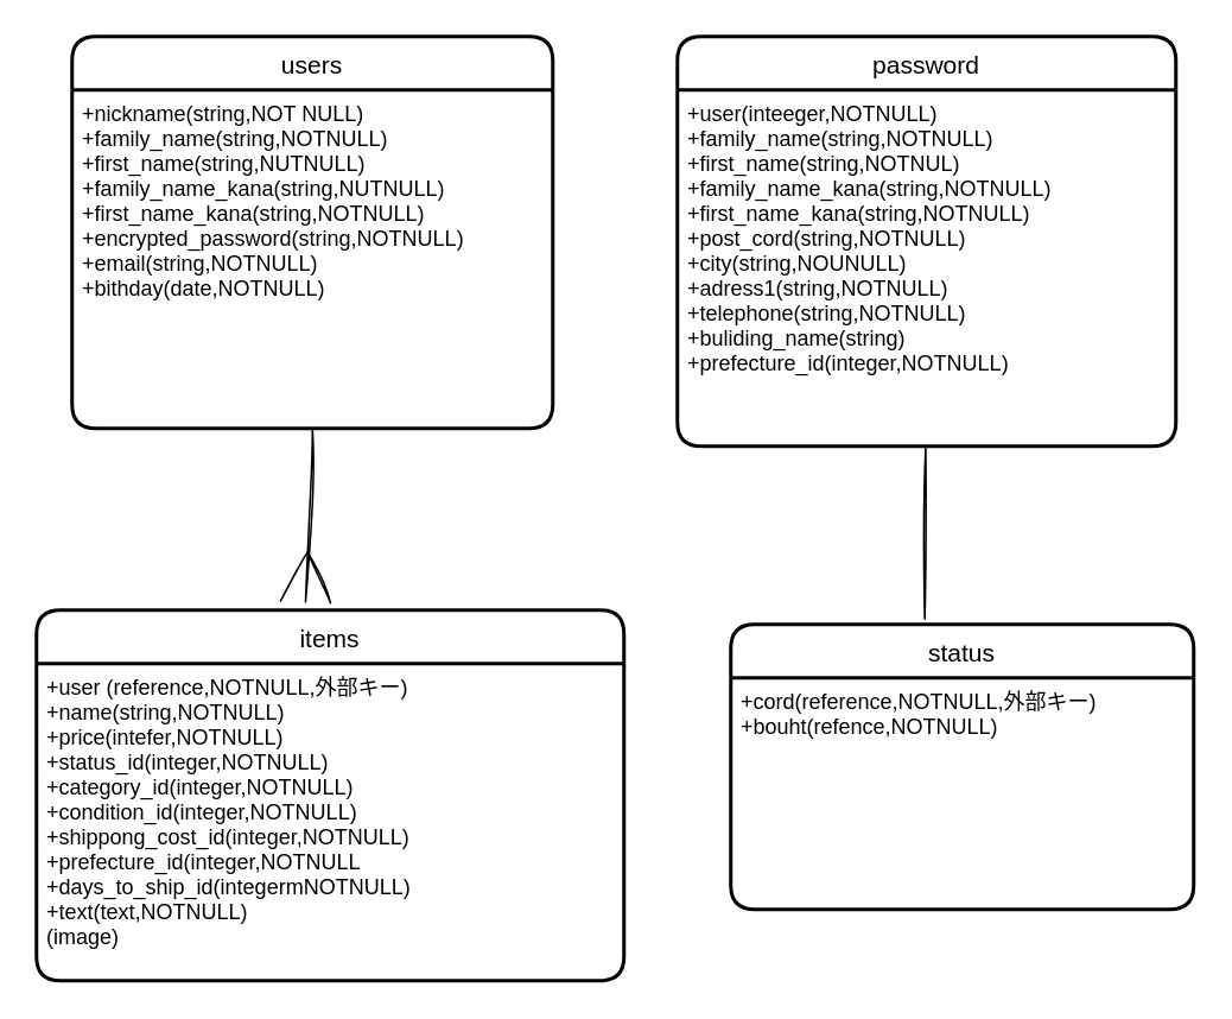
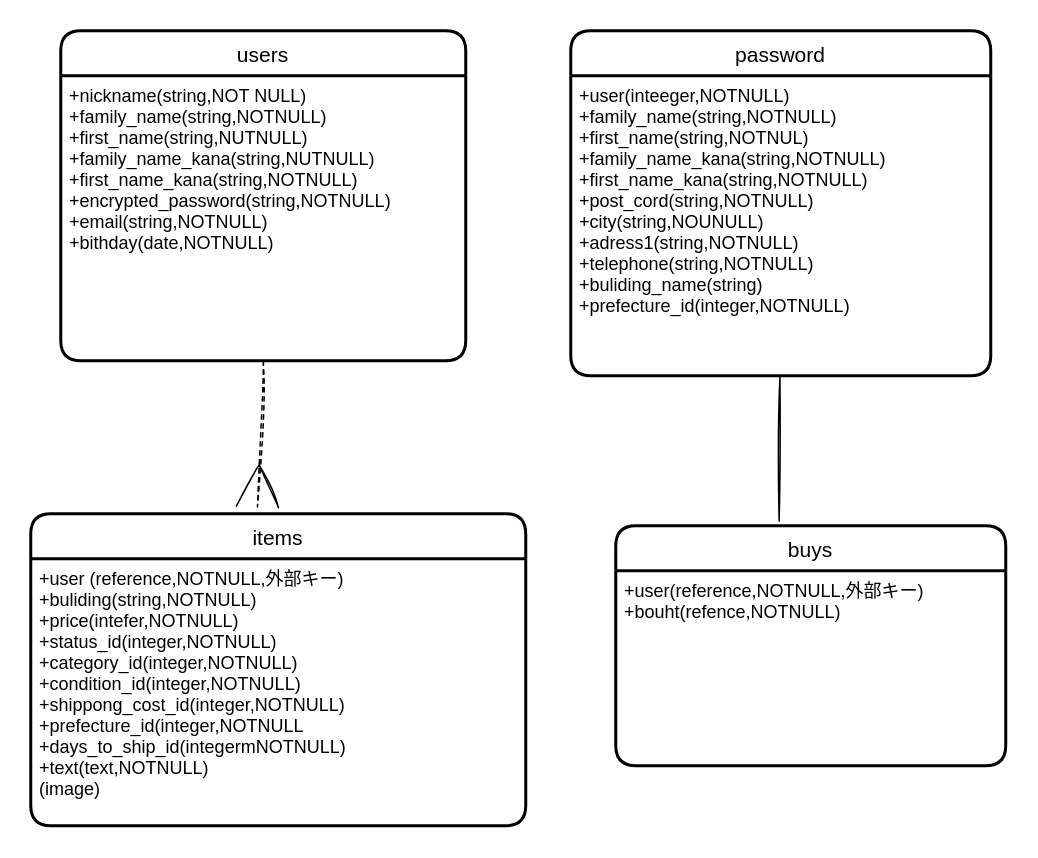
- <mxCell id="10" style="edgeStyle=none;sketch=1;html=1;exitX=0.5;exitY=1;exitDx=0;exitDy=0;entryX=0.458;entryY=-0.022;entryDx=0;entryDy=0;entryPerimeter=0;endArrow=ERmany;endFill=0;startSize=6;endSize=26;" parent="1" source="3" target="6" edge="1"><mxGeometry relative="1" as="geometry" /></mxCell>
+ <mxCell id="10" style="edgeStyle=none;sketch=1;html=1;exitX=0.5;exitY=1;exitDx=0;exitDy=0;entryX=0.458;entryY=-0.022;entryDx=0;entryDy=0;entryPerimeter=0;endArrow=ERmany;endFill=0;startSize=6;endSize=26;dashed=1;" parent="1" source="3" target="6" edge="1"><mxGeometry relative="1" as="geometry" /></mxCell>
- <mxCell id="4" value="status" style="swimlane;childLayout=stackLayout;horizontal=1;startSize=30;horizontalStack=0;rounded=1;fontSize=14;fontStyle=0;strokeWidth=2;resizeParent=0;resizeLast=1;shadow=0;dashed=0;align=center;" parent="1" vertex="1"><mxGeometry x="410" y="350" width="260" height="160" as="geometry" /></mxCell>
+ <mxCell id="4" value="buys" style="swimlane;childLayout=stackLayout;horizontal=1;startSize=30;horizontalStack=0;rounded=1;fontSize=14;fontStyle=0;strokeWidth=2;resizeParent=0;resizeLast=1;shadow=0;dashed=0;align=center;" parent="1" vertex="1"><mxGeometry x="410" y="350" width="260" height="160" as="geometry" /></mxCell>
- <mxCell id="7" value="+user (reference,NOTNULL,外部キー)&#10;+name(string,NOTNULL)&#10;+price(intefer,NOTNULL)&#10;+status_id(integer,NOTNULL)&#10;+category_id(integer,NOTNULL)&#10;+condition_id(integer,NOTNULL)&#10;+shippong_cost_id(integer,NOTNULL)&#10;+prefecture_id(integer,NOTNULL&#10;+days_to_ship_id(integermNOTNULL)&#10;+text(text,NOTNULL)&#10;(image)" style="align=left;strokeColor=none;fillColor=none;spacingLeft=4;fontSize=12;verticalAlign=top;resizable=0;rotatable=0;part=1;" parent="6" vertex="1"><mxGeometry y="30" width="330" height="178" as="geometry" /></mxCell>
+ <mxCell id="7" value="+user (reference,NOTNULL,外部キー)&#10;+buliding(string,NOTNULL)&#10;+price(intefer,NOTNULL)&#10;+status_id(integer,NOTNULL)&#10;+category_id(integer,NOTNULL)&#10;+condition_id(integer,NOTNULL)&#10;+shippong_cost_id(integer,NOTNULL)&#10;+prefecture_id(integer,NOTNULL&#10;+days_to_ship_id(integermNOTNULL)&#10;+text(text,NOTNULL)&#10;(image)" style="align=left;strokeColor=none;fillColor=none;spacingLeft=4;fontSize=12;verticalAlign=top;resizable=0;rotatable=0;part=1;" parent="6" vertex="1"><mxGeometry y="30" width="330" height="178" as="geometry" /></mxCell>
- <mxCell id="5" value="+cord(reference,NOTNULL,外部キー)&#10;+bouht(refence,NOTNULL)" style="align=left;strokeColor=none;fillColor=none;spacingLeft=4;fontSize=12;verticalAlign=top;resizable=0;rotatable=0;part=1;" parent="4" vertex="1"><mxGeometry y="30" width="260" height="130" as="geometry" /></mxCell>
+ <mxCell id="5" value="+user(reference,NOTNULL,外部キー)&#10;+bouht(refence,NOTNULL)" style="align=left;strokeColor=none;fillColor=none;spacingLeft=4;fontSize=12;verticalAlign=top;resizable=0;rotatable=0;part=1;" parent="4" vertex="1"><mxGeometry y="30" width="260" height="130" as="geometry" /></mxCell>
